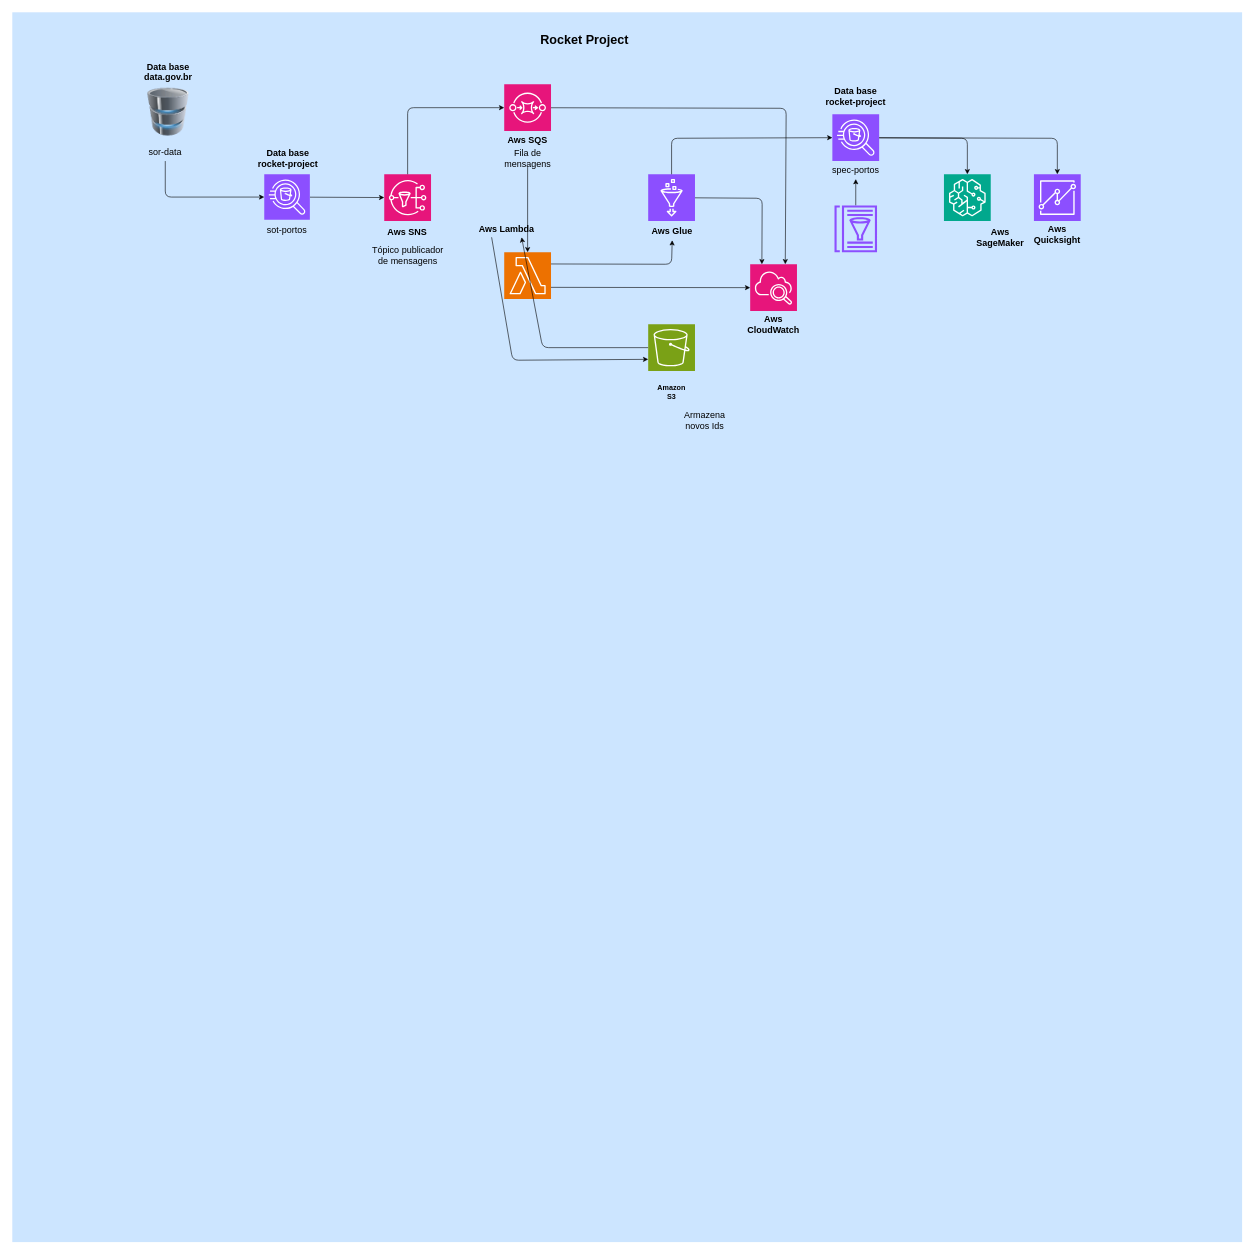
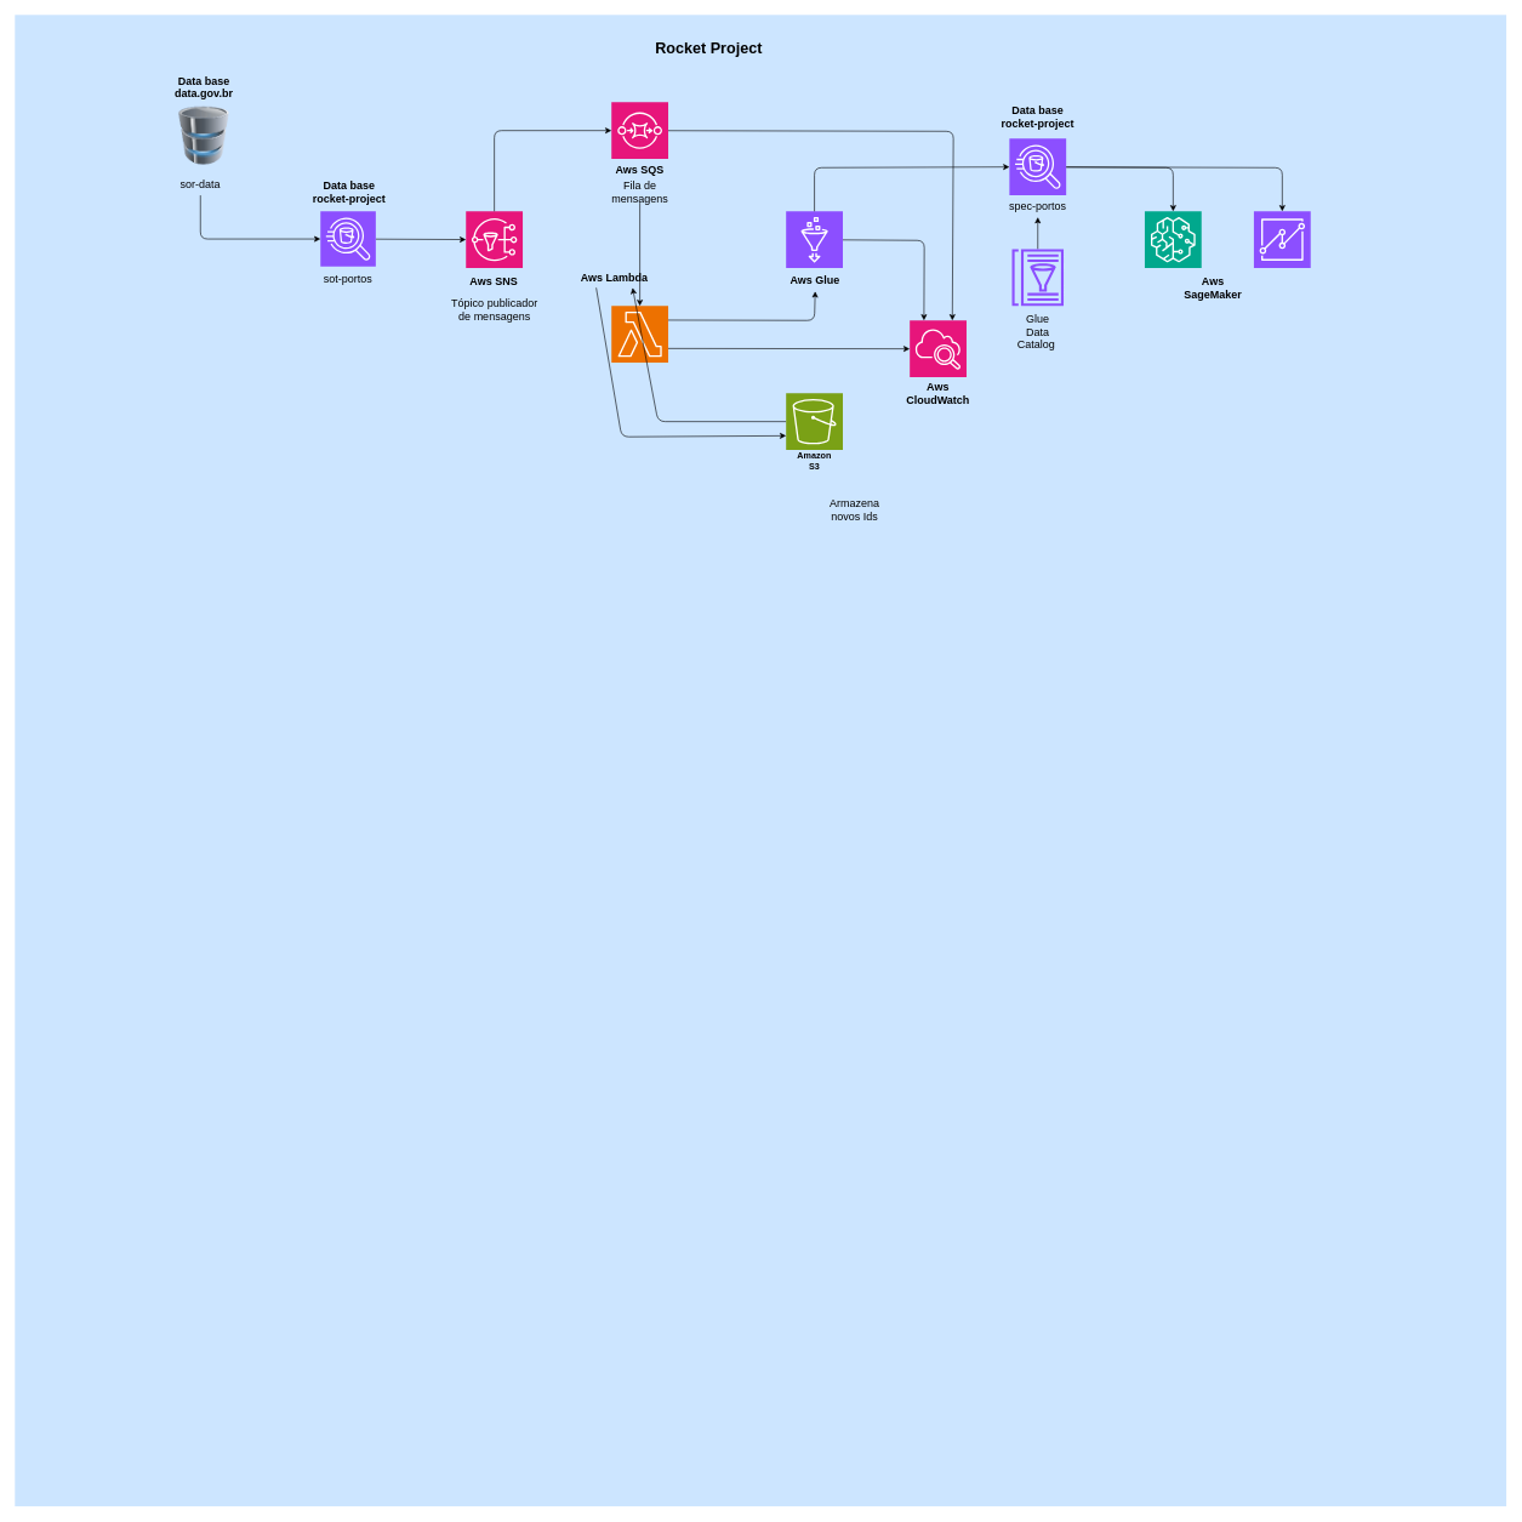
- <mxCell id="43" value="&lt;b&gt;Aws Quicksight&lt;/b&gt;" style="text;html=1;align=center;verticalAlign=middle;whiteSpace=wrap;rounded=0;fontSize=15;" parent="1" vertex="1"><mxGeometry x="1732" y="370" width="60" height="40" as="geometry" /></mxCell>
+ <mxCell id="39" value="Glue Data Catalog&amp;nbsp;" style="text;html=1;align=center;verticalAlign=middle;whiteSpace=wrap;rounded=0;fontSize=15;" parent="1" vertex="1"><mxGeometry x="1396" y="440" width="60" height="30" as="geometry" /></mxCell>
- <mxCell id="15" value="Amazon S3" style="text;html=1;align=center;verticalAlign=middle;whiteSpace=wrap;rounded=0;fontStyle=1;fontSize=12;" parent="1" vertex="1"><mxGeometry x="1089" y="638" width="60" height="30" as="geometry" /></mxCell>
+ <mxCell id="15" value="Amazon S3" style="text;html=1;align=center;verticalAlign=middle;whiteSpace=wrap;rounded=0;fontStyle=1;fontSize=12;" parent="1" vertex="1"><mxGeometry x="1089" y="618" width="60" height="30" as="geometry" /></mxCell>
